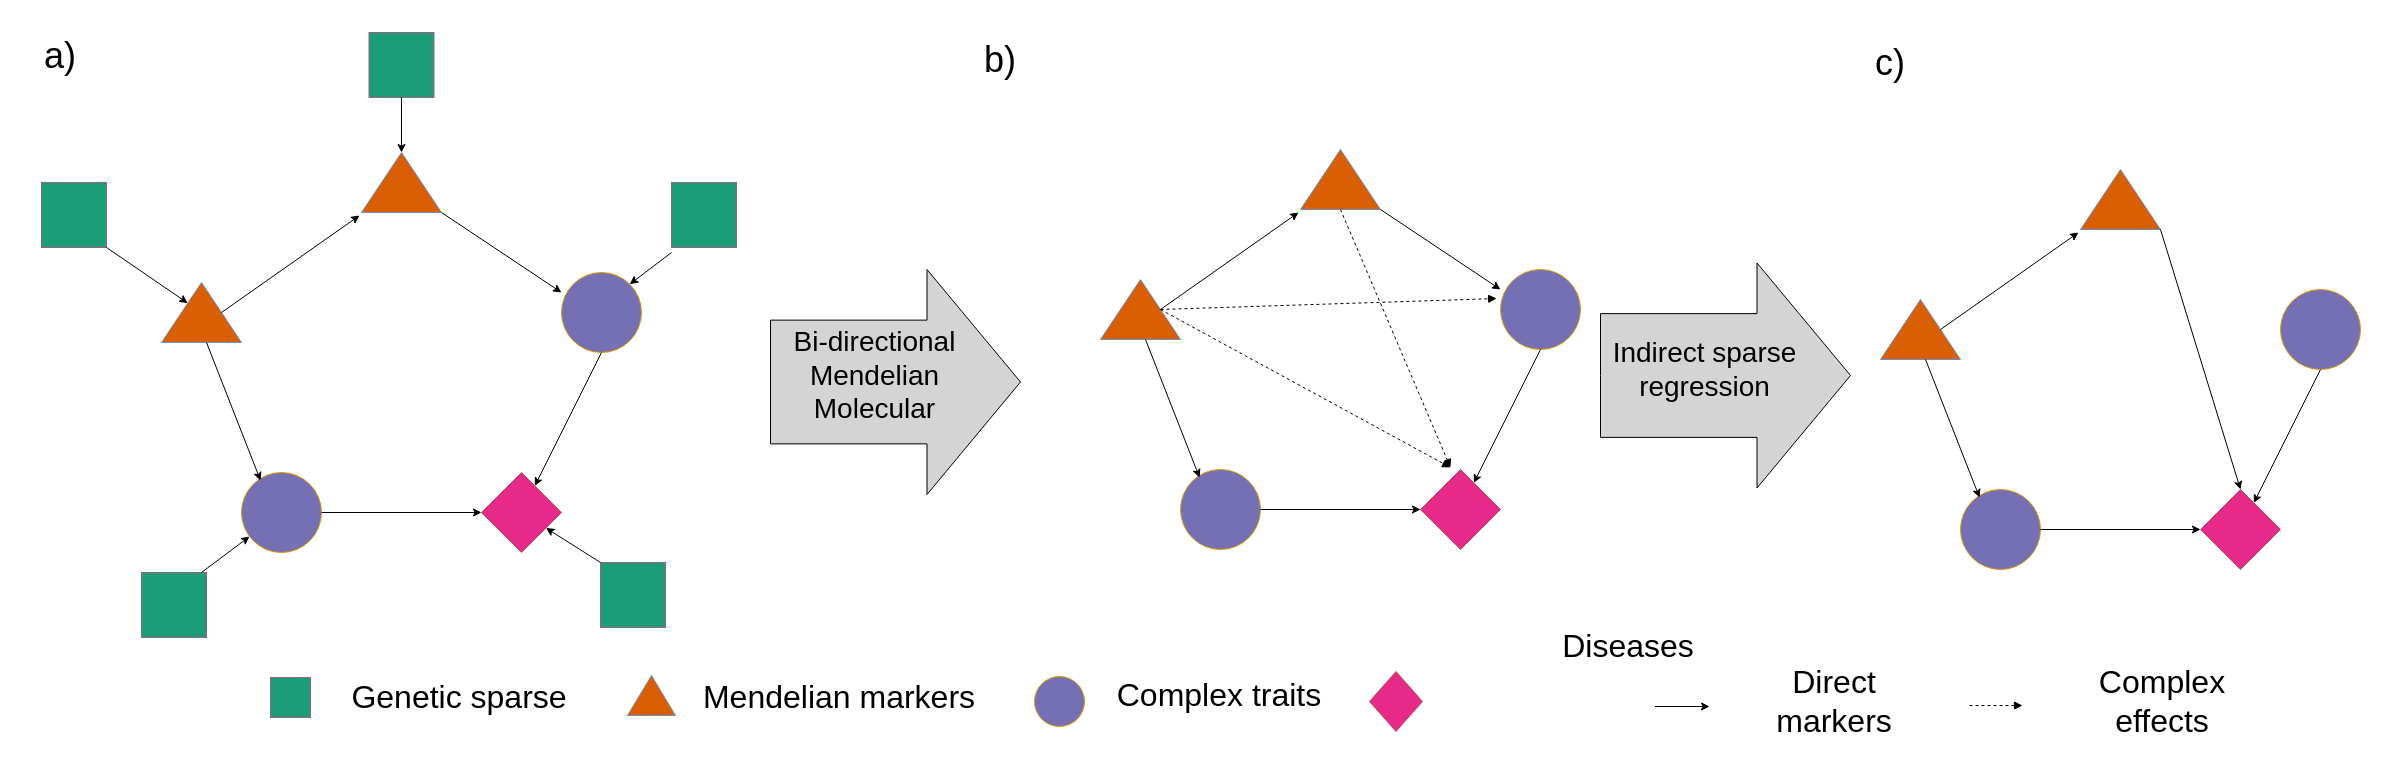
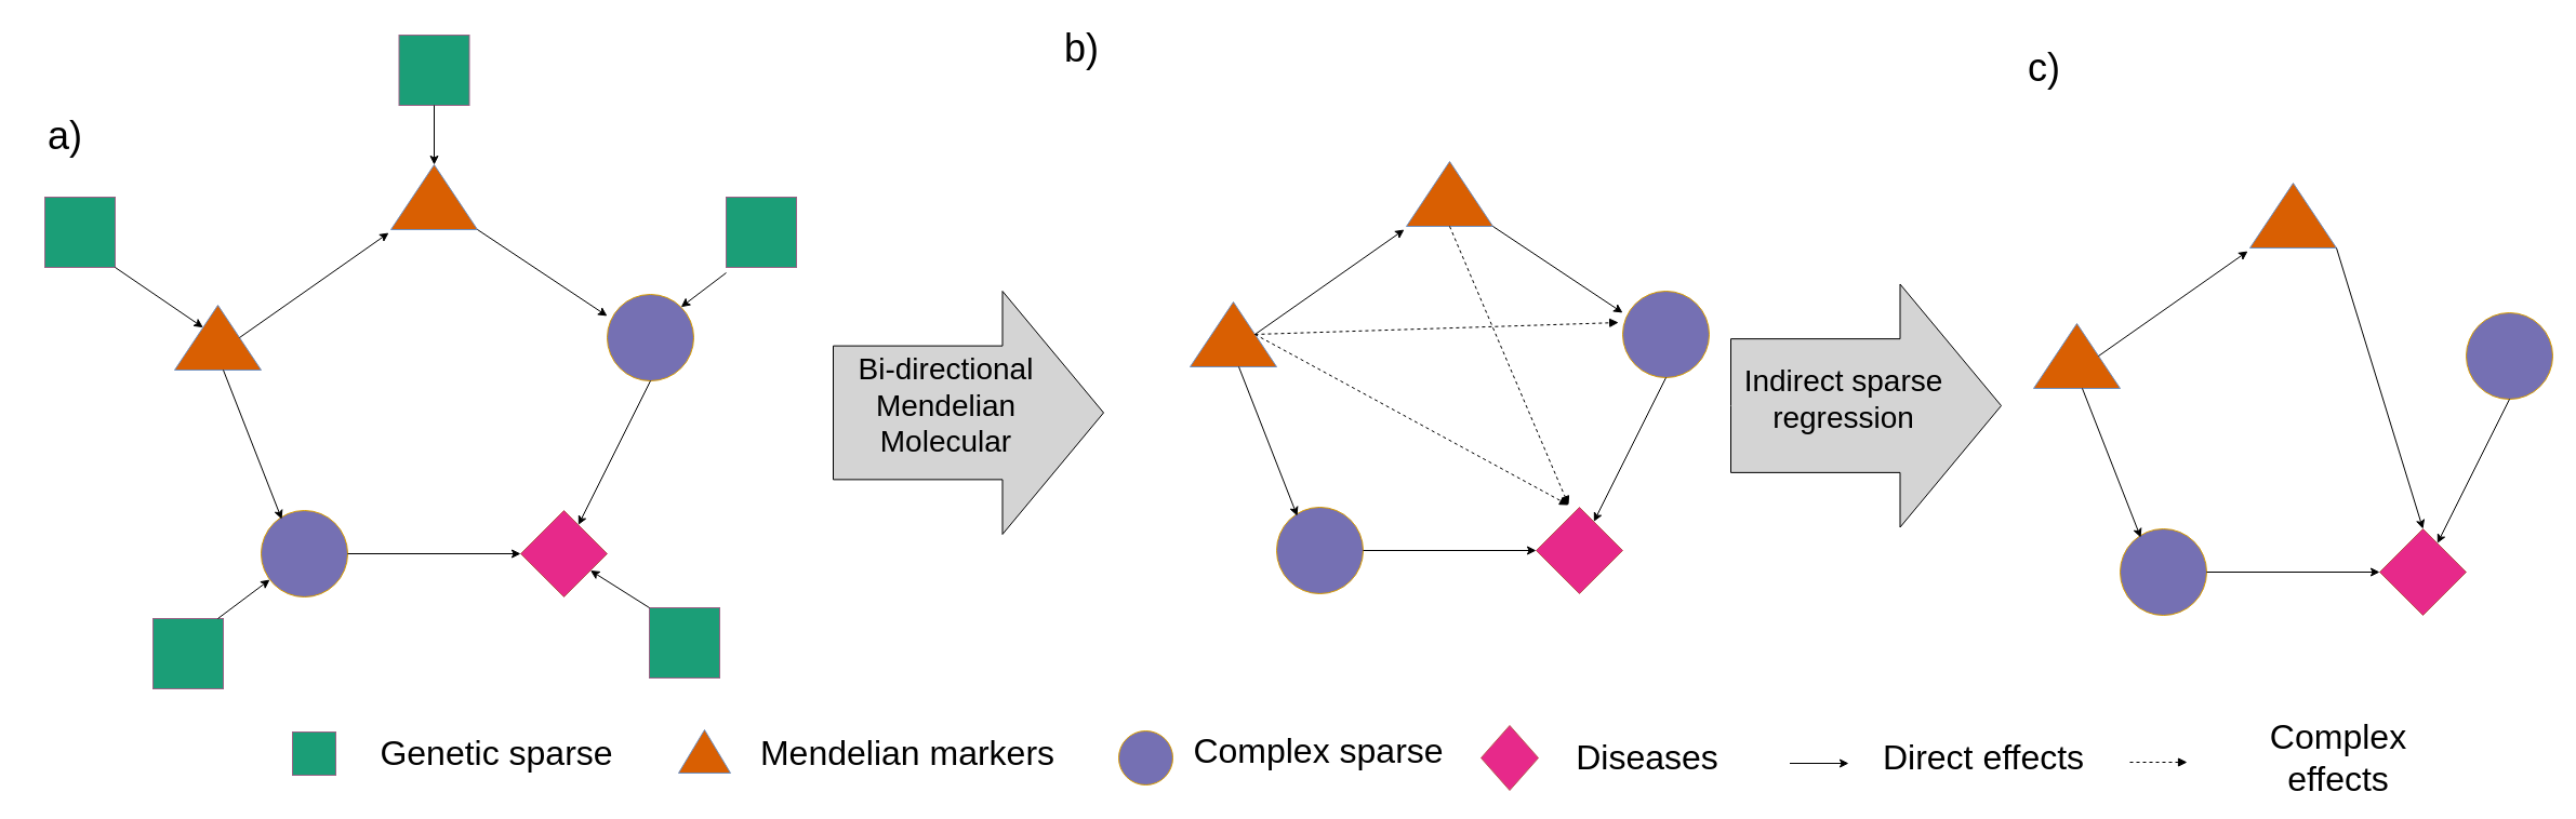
- <mxCell id="45" value="&lt;font style=&quot;font-size: 36px&quot;&gt;a)&lt;/font&gt;" style="text;html=1;strokeColor=none;fillColor=none;align=center;verticalAlign=middle;whiteSpace=wrap;rounded=0;" vertex="1" parent="1"><mxGeometry x="20" y="20" width="80" height="70" as="geometry" /></mxCell>
+ <mxCell id="45" value="&lt;font style=&quot;font-size: 36px&quot;&gt;a)&lt;/font&gt;" style="text;html=1;strokeColor=none;fillColor=none;align=center;verticalAlign=middle;whiteSpace=wrap;rounded=0;" vertex="1" parent="1"><mxGeometry x="20" y="90" width="80" height="70" as="geometry" /></mxCell>
- <mxCell id="46" value="&lt;font style=&quot;font-size: 36px&quot;&gt;b)&lt;/font&gt;" style="text;html=1;strokeColor=none;fillColor=none;align=center;verticalAlign=middle;whiteSpace=wrap;rounded=0;" vertex="1" parent="1"><mxGeometry x="960" y="24" width="80" height="70" as="geometry" /></mxCell>
+ <mxCell id="46" value="&lt;font style=&quot;font-size: 36px&quot;&gt;b)&lt;/font&gt;" style="text;html=1;strokeColor=none;fillColor=none;align=center;verticalAlign=middle;whiteSpace=wrap;rounded=0;" vertex="1" parent="1"><mxGeometry x="960" y="9" width="80" height="70" as="geometry" /></mxCell>
- <mxCell id="55" value="&lt;font style=&quot;font-size: 32px&quot;&gt;Diseases&lt;/font&gt;" style="text;html=1;strokeColor=none;fillColor=none;align=center;verticalAlign=middle;whiteSpace=wrap;rounded=0;" vertex="1" parent="1"><mxGeometry x="1527" y="611" width="201.5" height="70" as="geometry" /></mxCell>
+ <mxCell id="55" value="&lt;font style=&quot;font-size: 32px&quot;&gt;Diseases&lt;/font&gt;" style="text;html=1;strokeColor=none;fillColor=none;align=center;verticalAlign=middle;whiteSpace=wrap;rounded=0;" vertex="1" parent="1"><mxGeometry x="1422" y="666" width="201.5" height="70" as="geometry" /></mxCell>
- <mxCell id="59" value="&lt;font style=&quot;font-size: 32px&quot;&gt;Complex traits&lt;br&gt;&lt;/font&gt;" style="text;html=1;strokeColor=none;fillColor=none;align=center;verticalAlign=middle;whiteSpace=wrap;rounded=0;" vertex="1" parent="1"><mxGeometry x="1079" y="660" width="280" height="70" as="geometry" /></mxCell>
+ <mxCell id="59" value="&lt;font style=&quot;font-size: 32px&quot;&gt;Complex sparse&lt;br&gt;&lt;/font&gt;" style="text;html=1;strokeColor=none;fillColor=none;align=center;verticalAlign=middle;whiteSpace=wrap;rounded=0;" vertex="1" parent="1"><mxGeometry x="1079" y="660" width="280" height="70" as="geometry" /></mxCell>
- <mxCell id="56" value="&lt;font style=&quot;font-size: 32px&quot;&gt;Direct markers&lt;br&gt;&lt;/font&gt;" style="text;html=1;strokeColor=none;fillColor=none;align=center;verticalAlign=middle;whiteSpace=wrap;rounded=0;" vertex="1" parent="1"><mxGeometry x="1739" y="666" width="190" height="70" as="geometry" /></mxCell>
+ <mxCell id="56" value="&lt;font style=&quot;font-size: 32px&quot;&gt;Direct effects&lt;br&gt;&lt;/font&gt;" style="text;html=1;strokeColor=none;fillColor=none;align=center;verticalAlign=middle;whiteSpace=wrap;rounded=0;" vertex="1" parent="1"><mxGeometry x="1739" y="666" width="190" height="70" as="geometry" /></mxCell>
